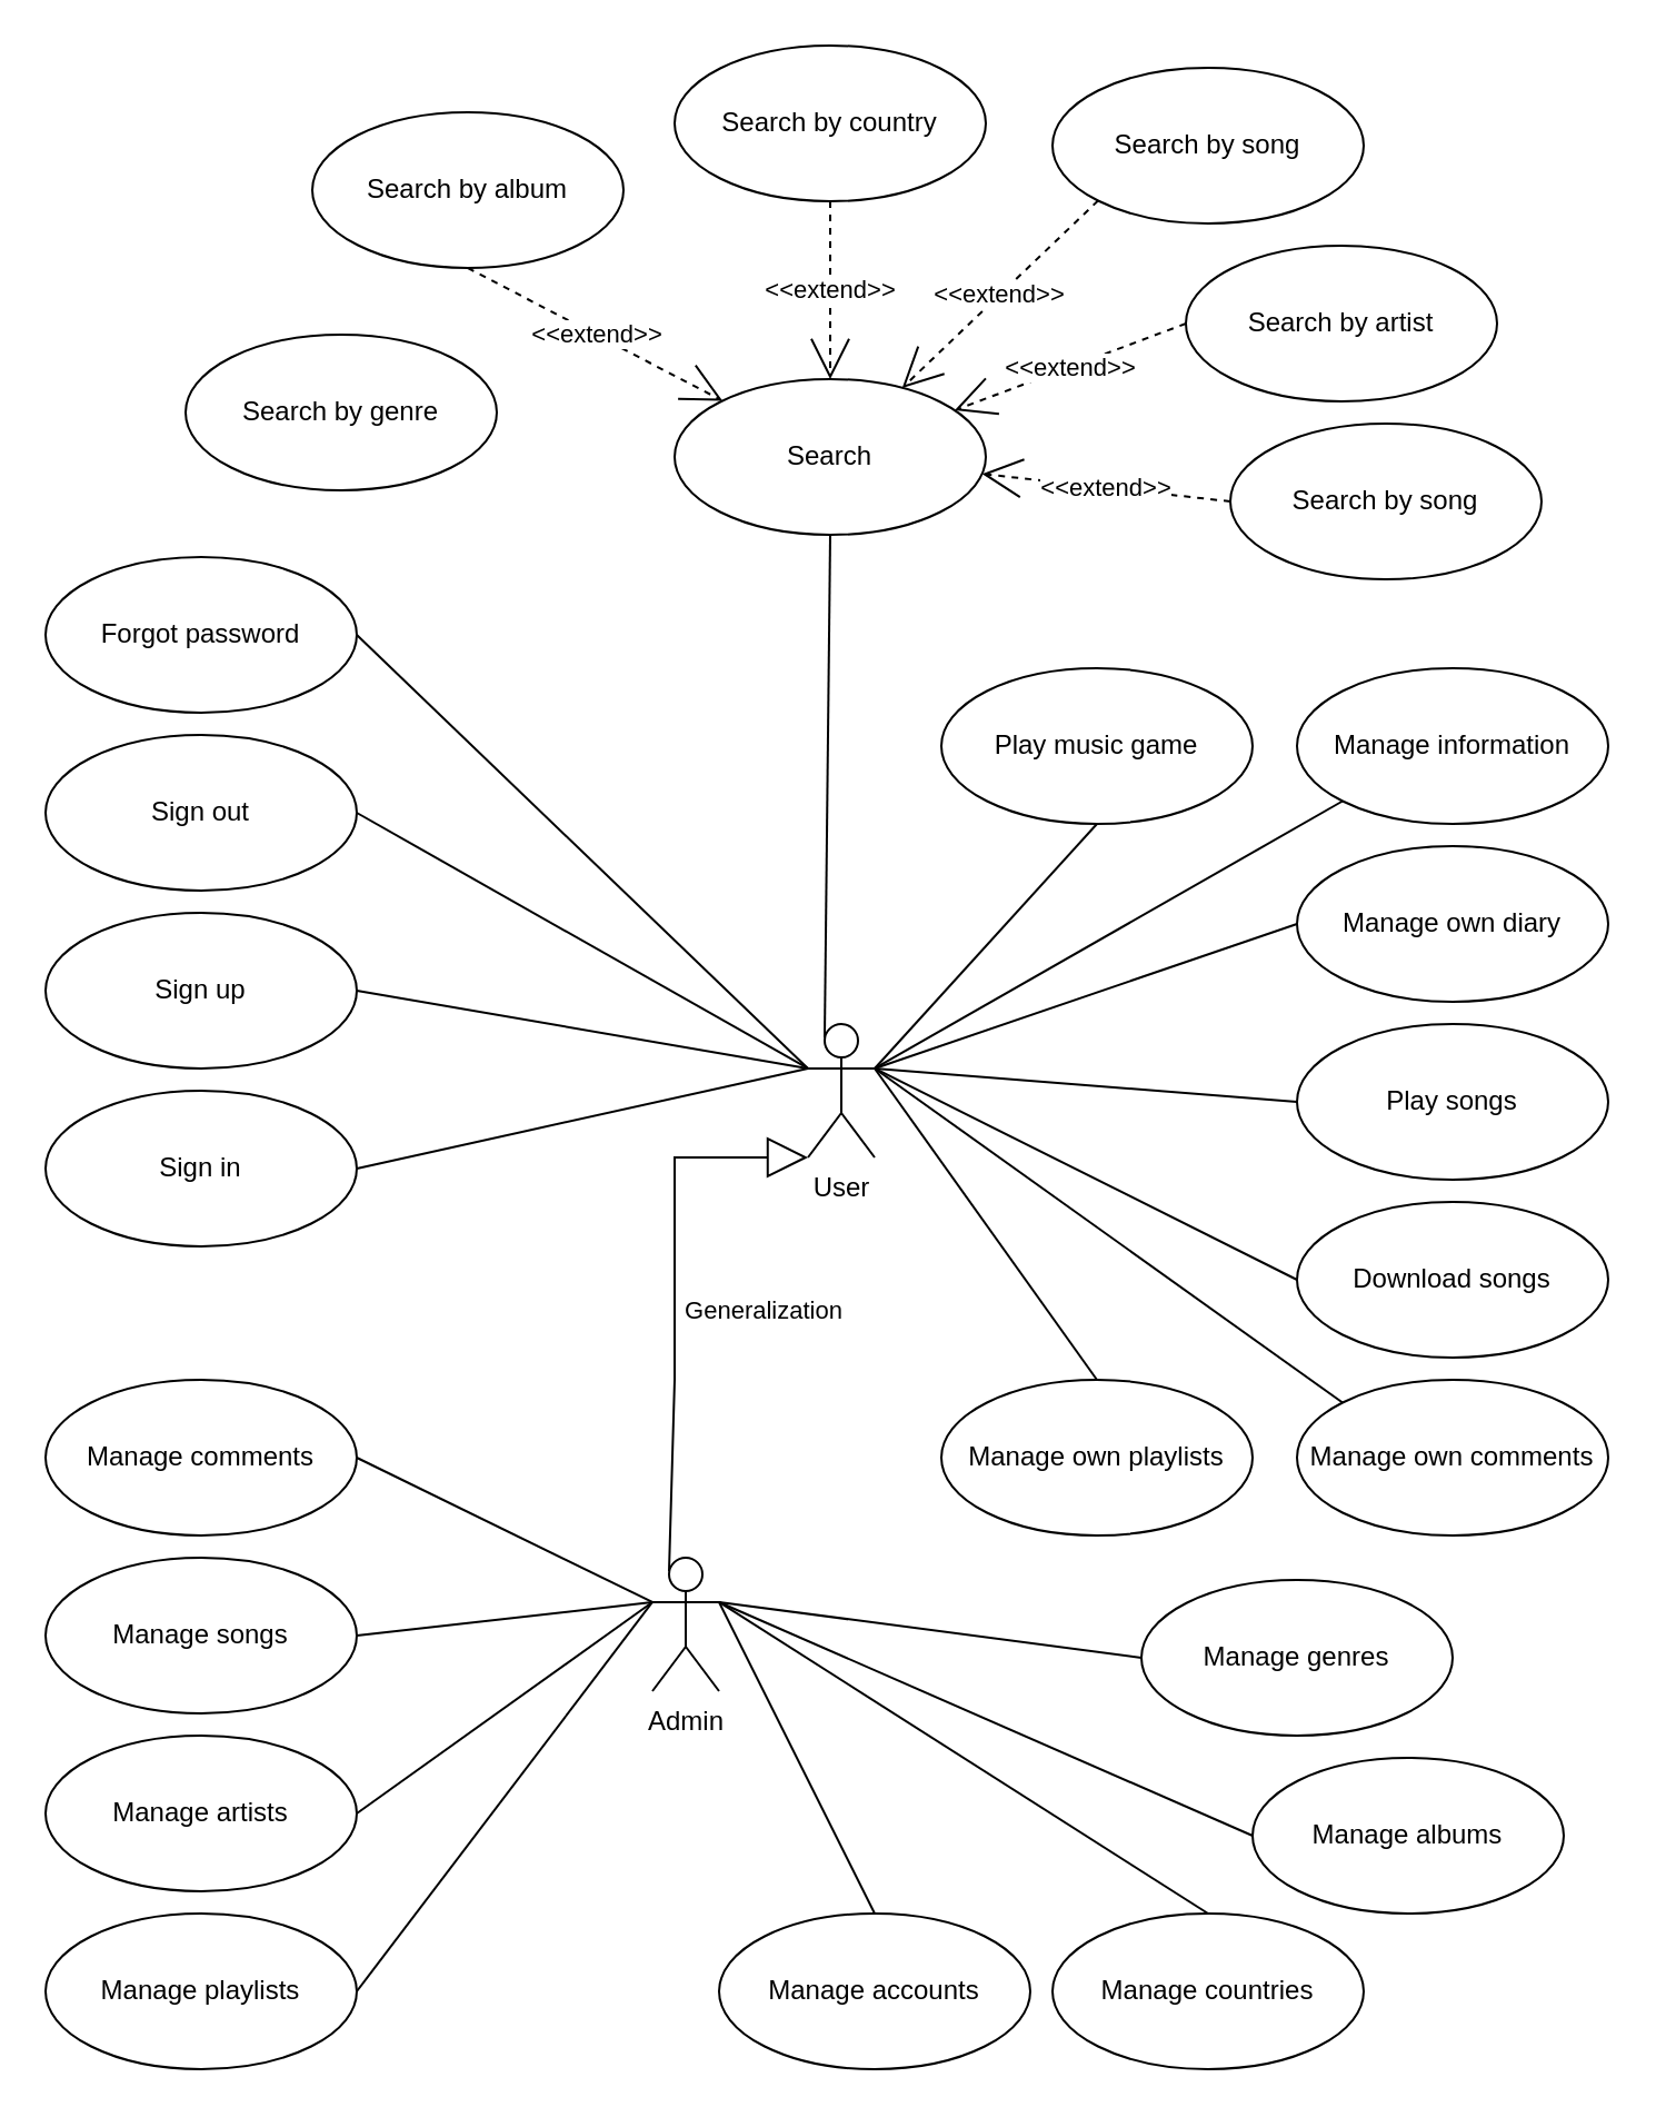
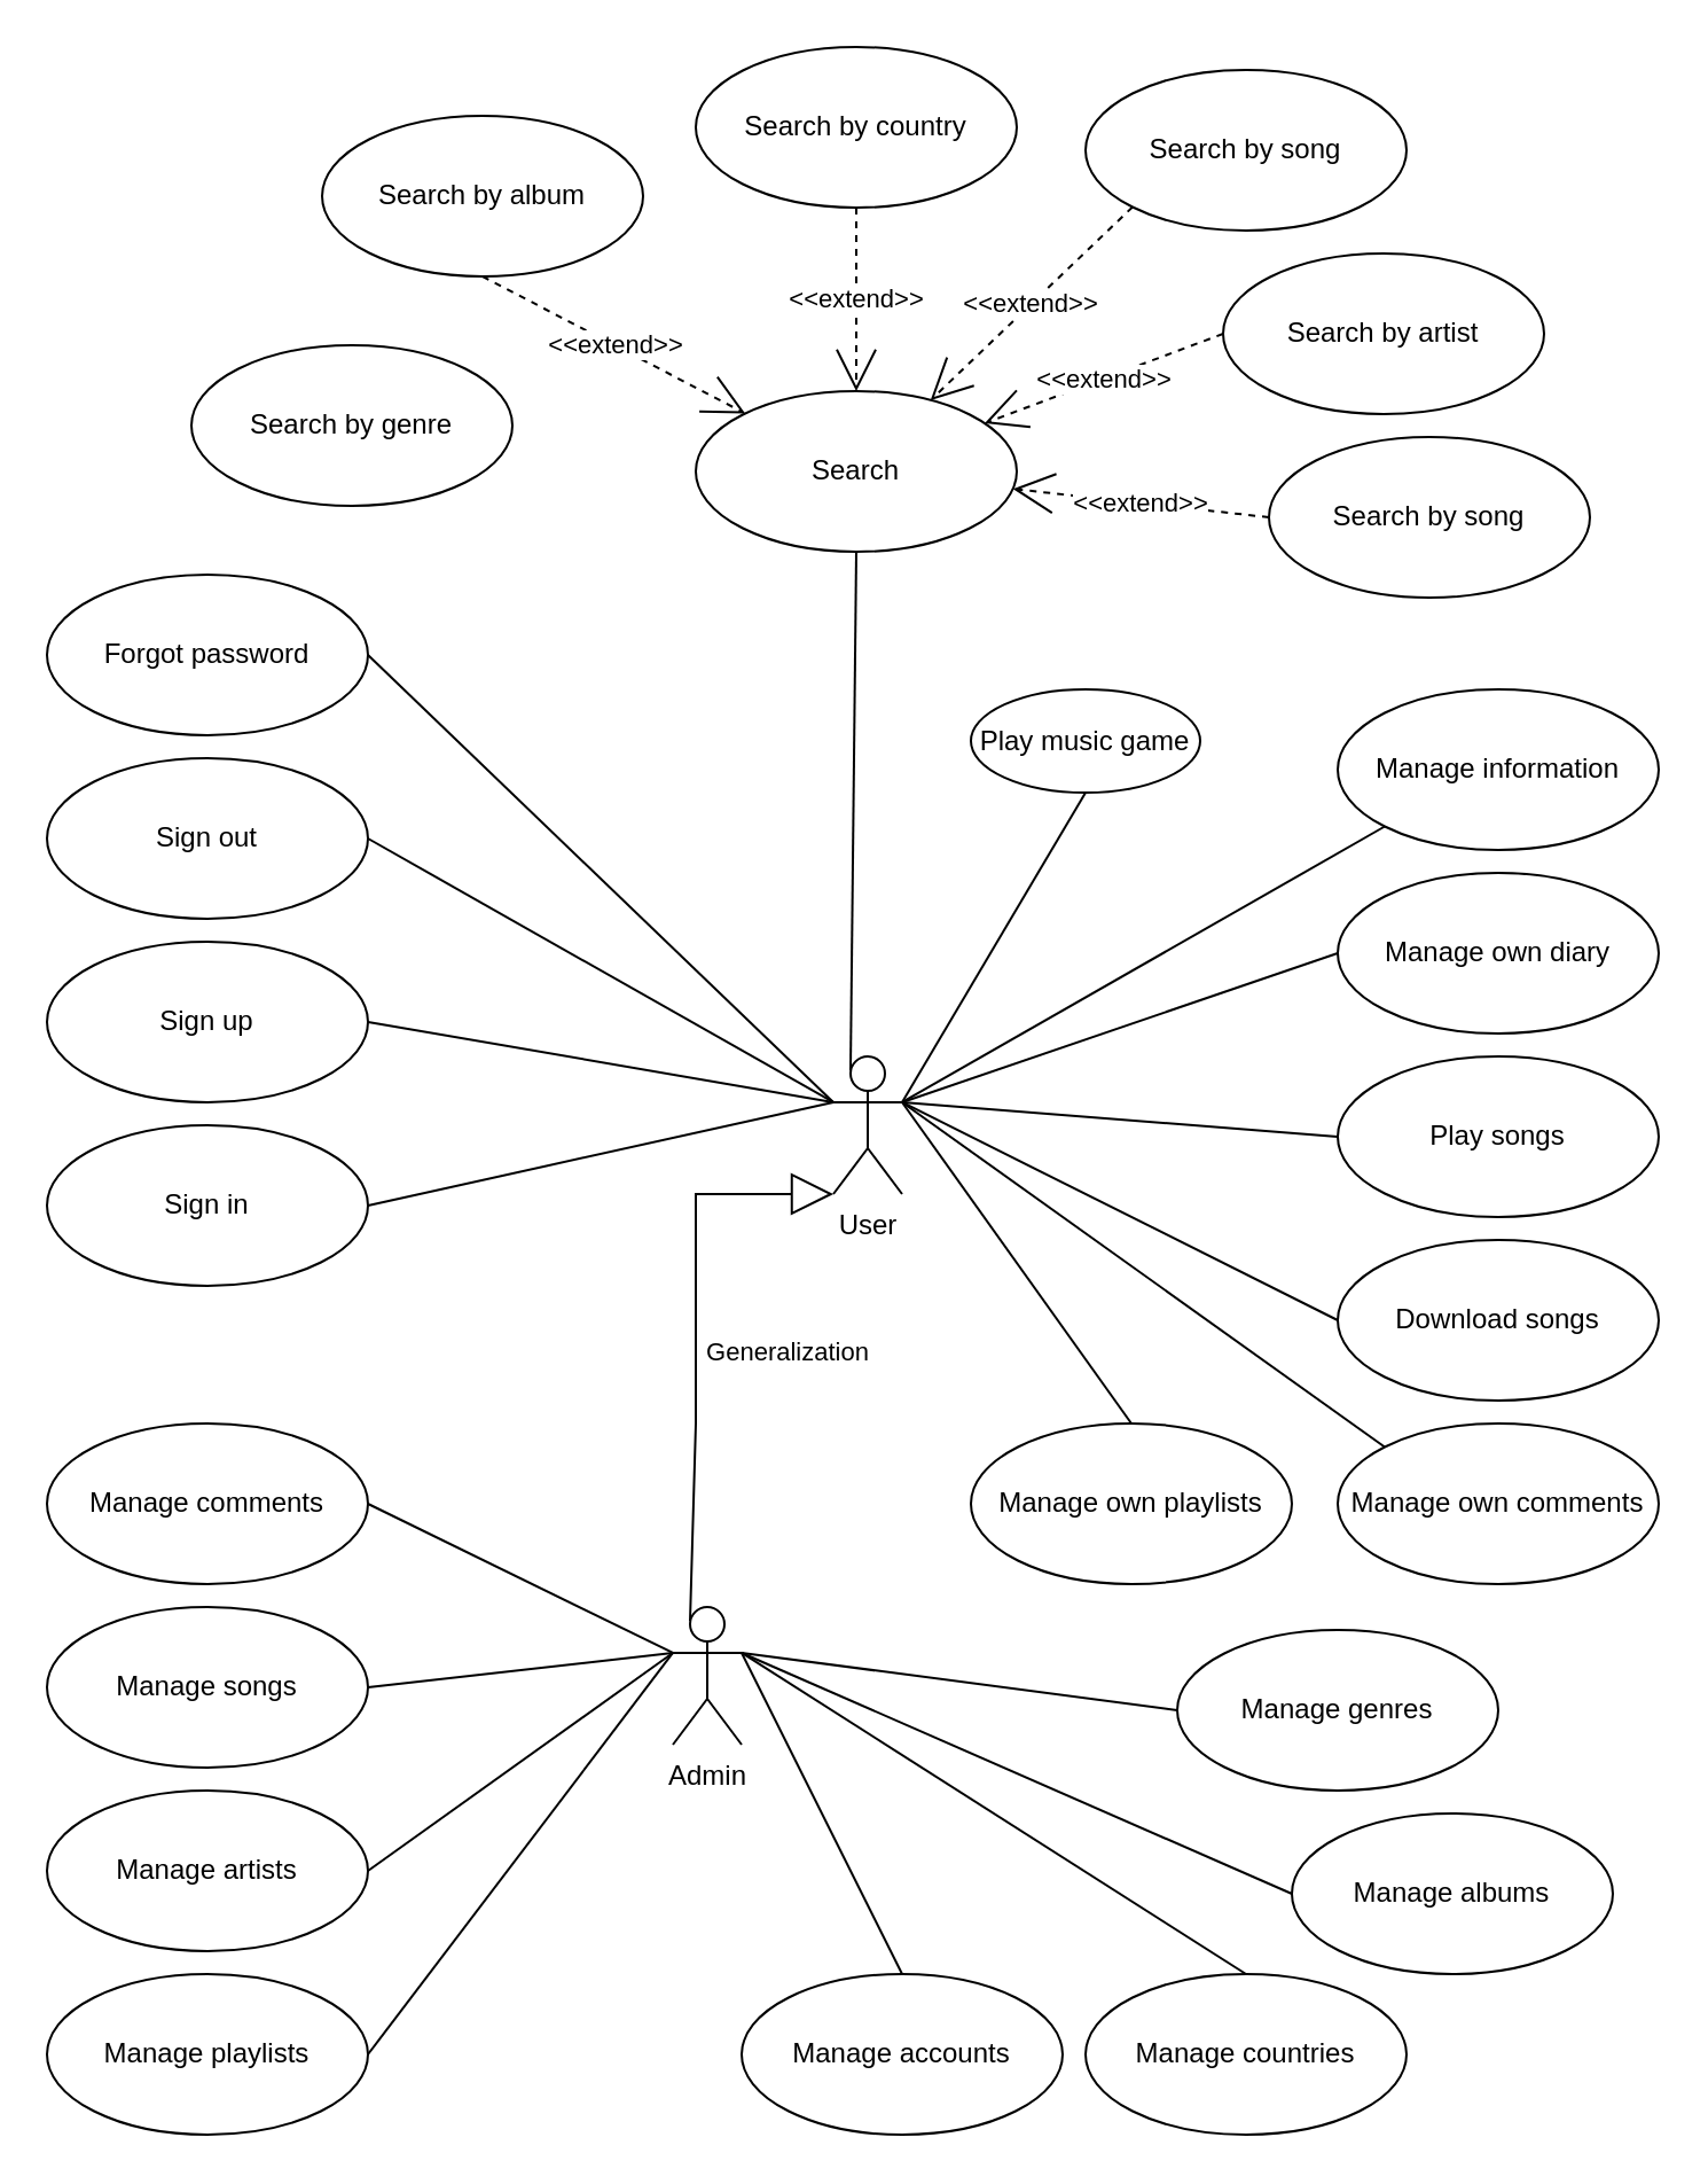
- <mxCell id="54" value="Play music game" style="ellipse;whiteSpace=wrap;html=1;" vertex="1" parent="1"><mxGeometry x="423" y="300" width="140" height="70" as="geometry" /></mxCell>
+ <mxCell id="54" value="Play music game" style="ellipse;whiteSpace=wrap;html=1;" vertex="1" parent="1"><mxGeometry x="423" y="300" width="100" height="45" as="geometry" /></mxCell>
